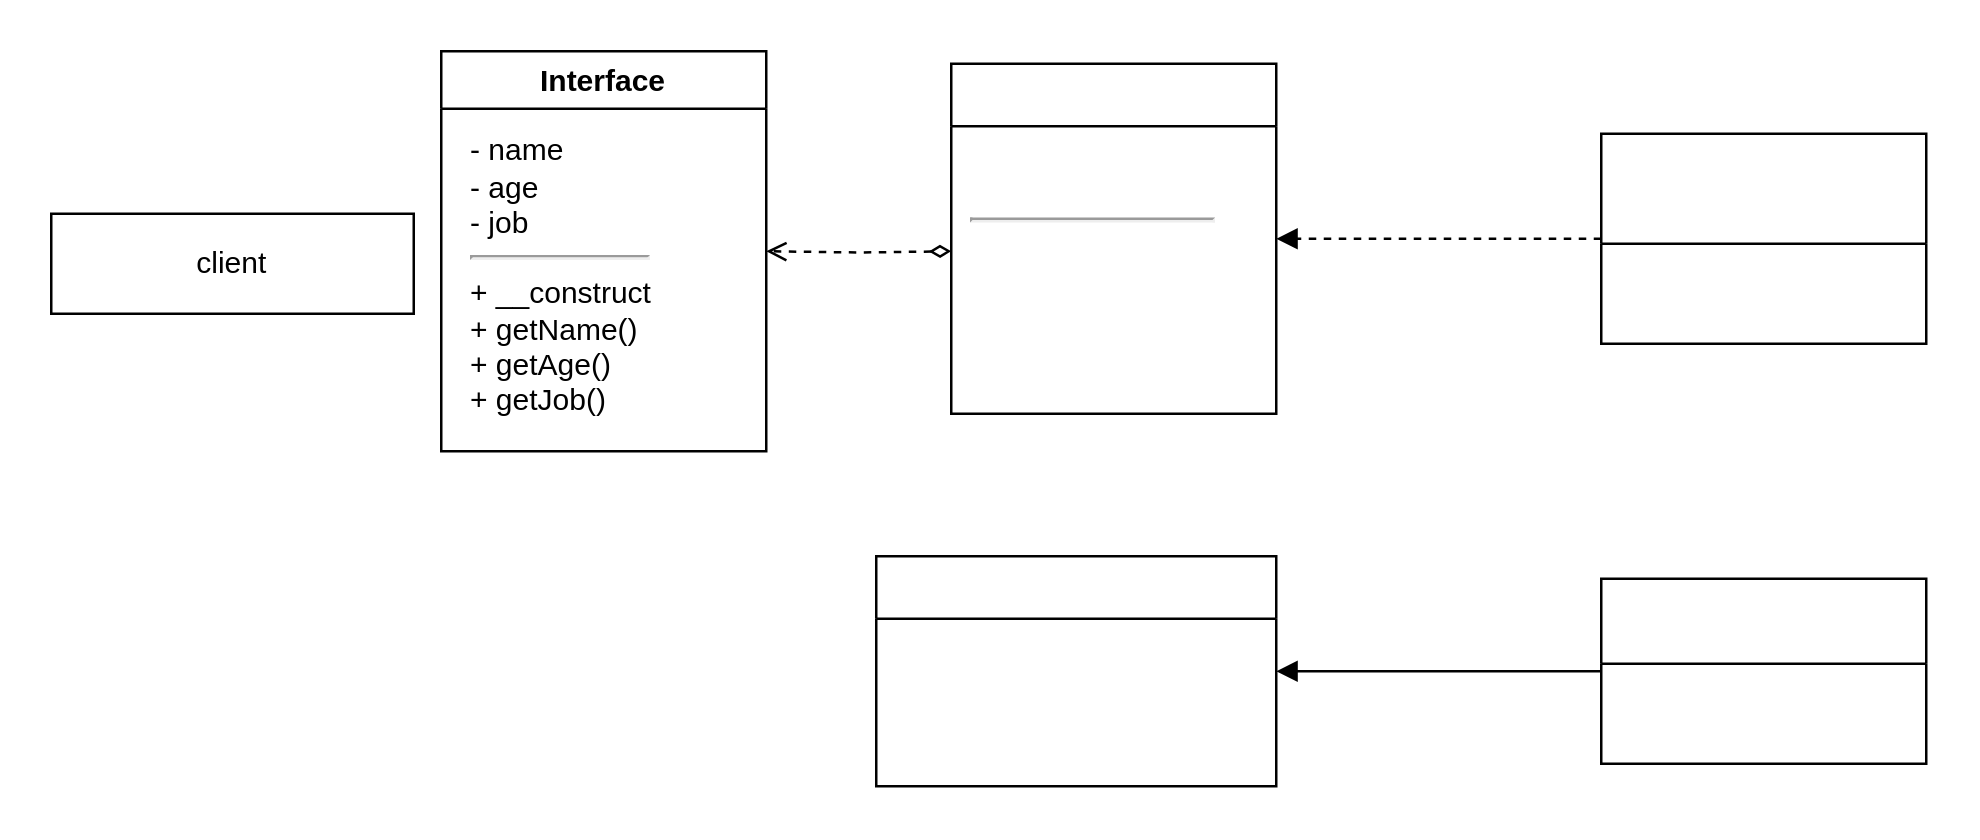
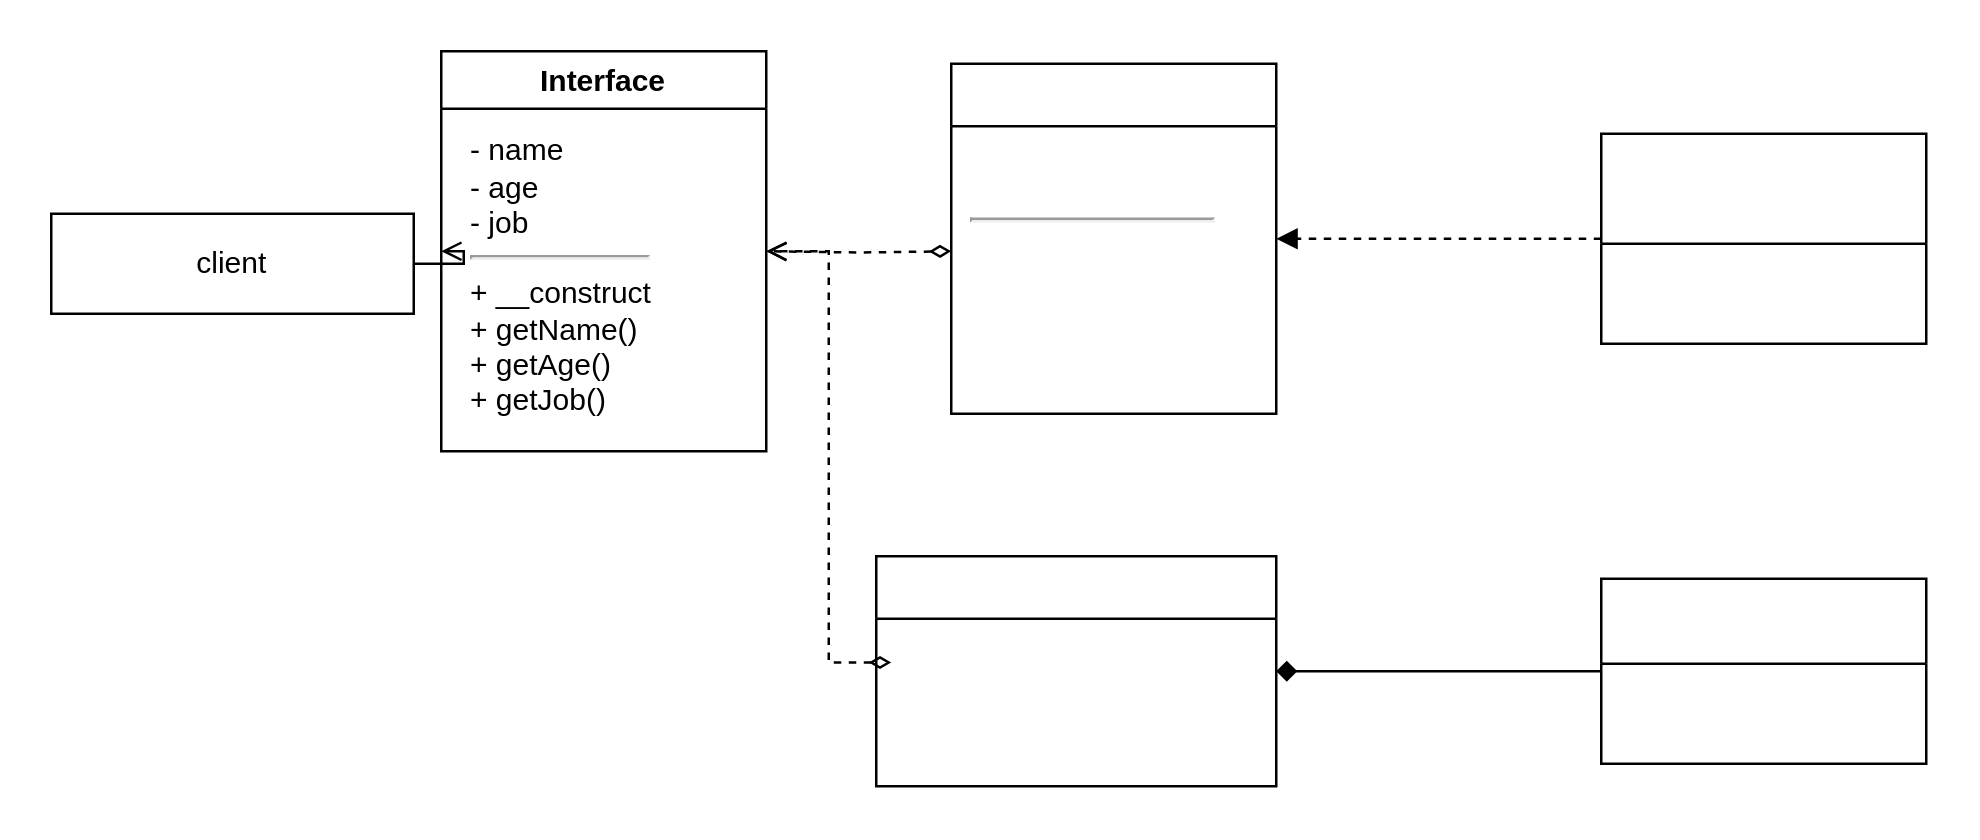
+ <mxCell id="2" style="edgeStyle=orthogonalEdgeStyle;rounded=0;orthogonalLoop=1;jettySize=auto;html=1;fontColor=#FFFFFF;startArrow=none;startFill=0;endArrow=open;endFill=0;entryX=0;entryY=0.5;entryDx=0;entryDy=0;" edge="1" parent="1" source="3" target="4"><mxGeometry relative="1" as="geometry"><mxPoint x="180" y="95" as="targetPoint" /></mxGeometry></mxCell>
+ <mxCell id="20" style="edgeStyle=orthogonalEdgeStyle;rounded=0;orthogonalLoop=1;jettySize=auto;html=1;entryX=1;entryY=0.5;entryDx=0;entryDy=0;dashed=1;fontColor=#FFFFFF;startArrow=diamondThin;startFill=0;endArrow=open;endFill=0;" edge="1" parent="1" source="15" target="4"><mxGeometry relative="1" as="geometry" /></mxCell>
+ <mxCell id="21" value="依存" style="edgeLabel;html=1;align=center;verticalAlign=middle;resizable=0;points=[];fontColor=#FFFFFF;" vertex="1" connectable="0" parent="20"><mxGeometry x="-0.121" y="-2" relative="1" as="geometry"><mxPoint x="15" as="offset" /></mxGeometry></mxCell>
- <mxCell id="16" style="edgeStyle=orthogonalEdgeStyle;rounded=0;orthogonalLoop=1;jettySize=auto;html=1;entryX=1;entryY=0.5;entryDx=0;entryDy=0;fontColor=#FFFFFF;endArrow=block;endFill=1;" edge="1" source="18" target="14" parent="1"><mxGeometry relative="1" as="geometry" /></mxCell>
+ <mxCell id="16" style="edgeStyle=orthogonalEdgeStyle;rounded=0;orthogonalLoop=1;jettySize=auto;html=1;entryX=1;entryY=0.5;entryDx=0;entryDy=0;fontColor=#FFFFFF;endArrow=diamond;endFill=1;" edge="1" source="18" target="14" parent="1"><mxGeometry relative="1" as="geometry" /></mxCell>
